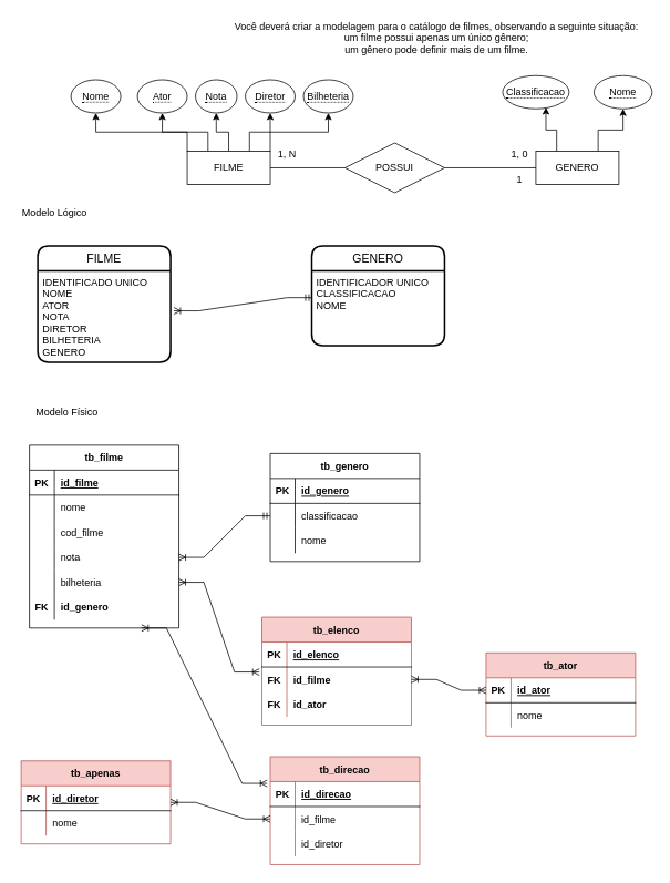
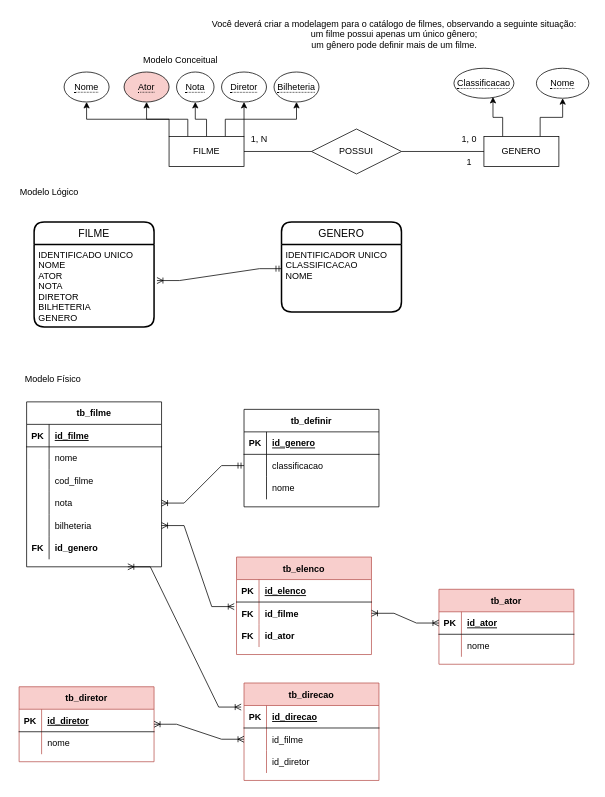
+ <mxCell id="15" value="Modelo Conceitual" style="text;html=1;align=center;verticalAlign=middle;resizable=0;points=[];autosize=1;strokeColor=none;fillColor=none;fontColor=#000000;" vertex="1" parent="1"><mxGeometry x="185" y="70" width="110" height="20" as="geometry" /></mxCell>
- <mxCell id="17" value="&lt;span style=&quot;border-bottom: 1px dotted&quot;&gt;Ator&lt;/span&gt;" style="ellipse;whiteSpace=wrap;html=1;align=center;fontColor=#000000;" vertex="1" parent="1"><mxGeometry x="165" y="95" width="60" height="40" as="geometry" /></mxCell>
+ <mxCell id="17" value="&lt;span style=&quot;border-bottom: 1px dotted&quot;&gt;Ator&lt;/span&gt;" style="ellipse;whiteSpace=wrap;html=1;align=center;fontColor=#000000;fillColor=#f8cecc;" vertex="1" parent="1"><mxGeometry x="165" y="95" width="60" height="40" as="geometry" /></mxCell>
- <mxCell id="32" value="Modelo Físico" style="text;html=1;align=center;verticalAlign=middle;resizable=0;points=[];autosize=1;strokeColor=none;fillColor=none;fontColor=#000000;" vertex="1" parent="1"><mxGeometry x="35" y="485" width="90" height="20" as="geometry" /></mxCell>
+ <mxCell id="32" value="Modelo Físico" style="text;html=1;align=center;verticalAlign=middle;resizable=0;points=[];autosize=1;strokeColor=none;fillColor=none;fontColor=#000000;" vertex="1" parent="1"><mxGeometry x="25" y="495" width="90" height="20" as="geometry" /></mxCell>
- <mxCell id="52" value="tb_genero" style="shape=table;startSize=30;container=1;collapsible=1;childLayout=tableLayout;fixedRows=1;rowLines=0;fontStyle=1;align=center;resizeLast=1;fontColor=#000000;" vertex="1" parent="1"><mxGeometry x="325" y="545" width="180" height="130" as="geometry" /></mxCell>
+ <mxCell id="52" value="tb_definir" style="shape=table;startSize=30;container=1;collapsible=1;childLayout=tableLayout;fixedRows=1;rowLines=0;fontStyle=1;align=center;resizeLast=1;fontColor=#000000;" vertex="1" parent="1"><mxGeometry x="325" y="545" width="180" height="130" as="geometry" /></mxCell>
- <mxCell id="82" value="tb_apenas" style="shape=table;startSize=30;container=1;collapsible=1;childLayout=tableLayout;fixedRows=1;rowLines=0;fontStyle=1;align=center;resizeLast=1;fillColor=#f8cecc;strokeColor=#b85450;" vertex="1" parent="1"><mxGeometry x="25" y="915" width="180" height="100" as="geometry" /></mxCell>
+ <mxCell id="82" value="tb_diretor" style="shape=table;startSize=30;container=1;collapsible=1;childLayout=tableLayout;fixedRows=1;rowLines=0;fontStyle=1;align=center;resizeLast=1;fillColor=#f8cecc;strokeColor=#b85450;" vertex="1" parent="1"><mxGeometry x="25" y="915" width="180" height="100" as="geometry" /></mxCell>
